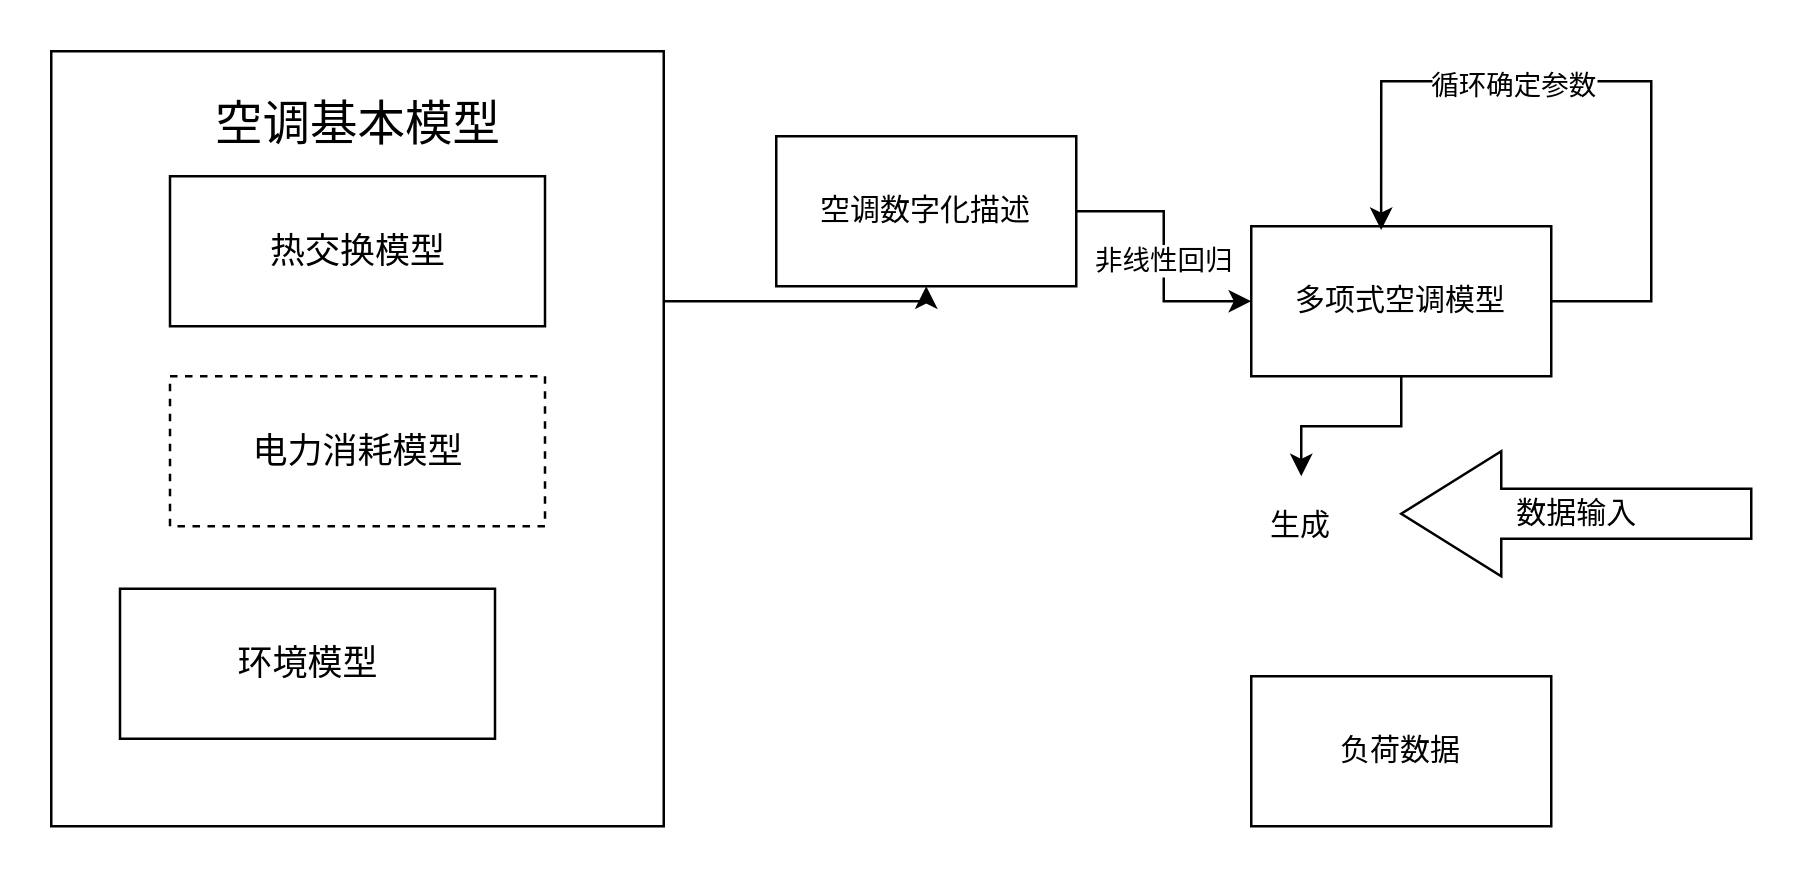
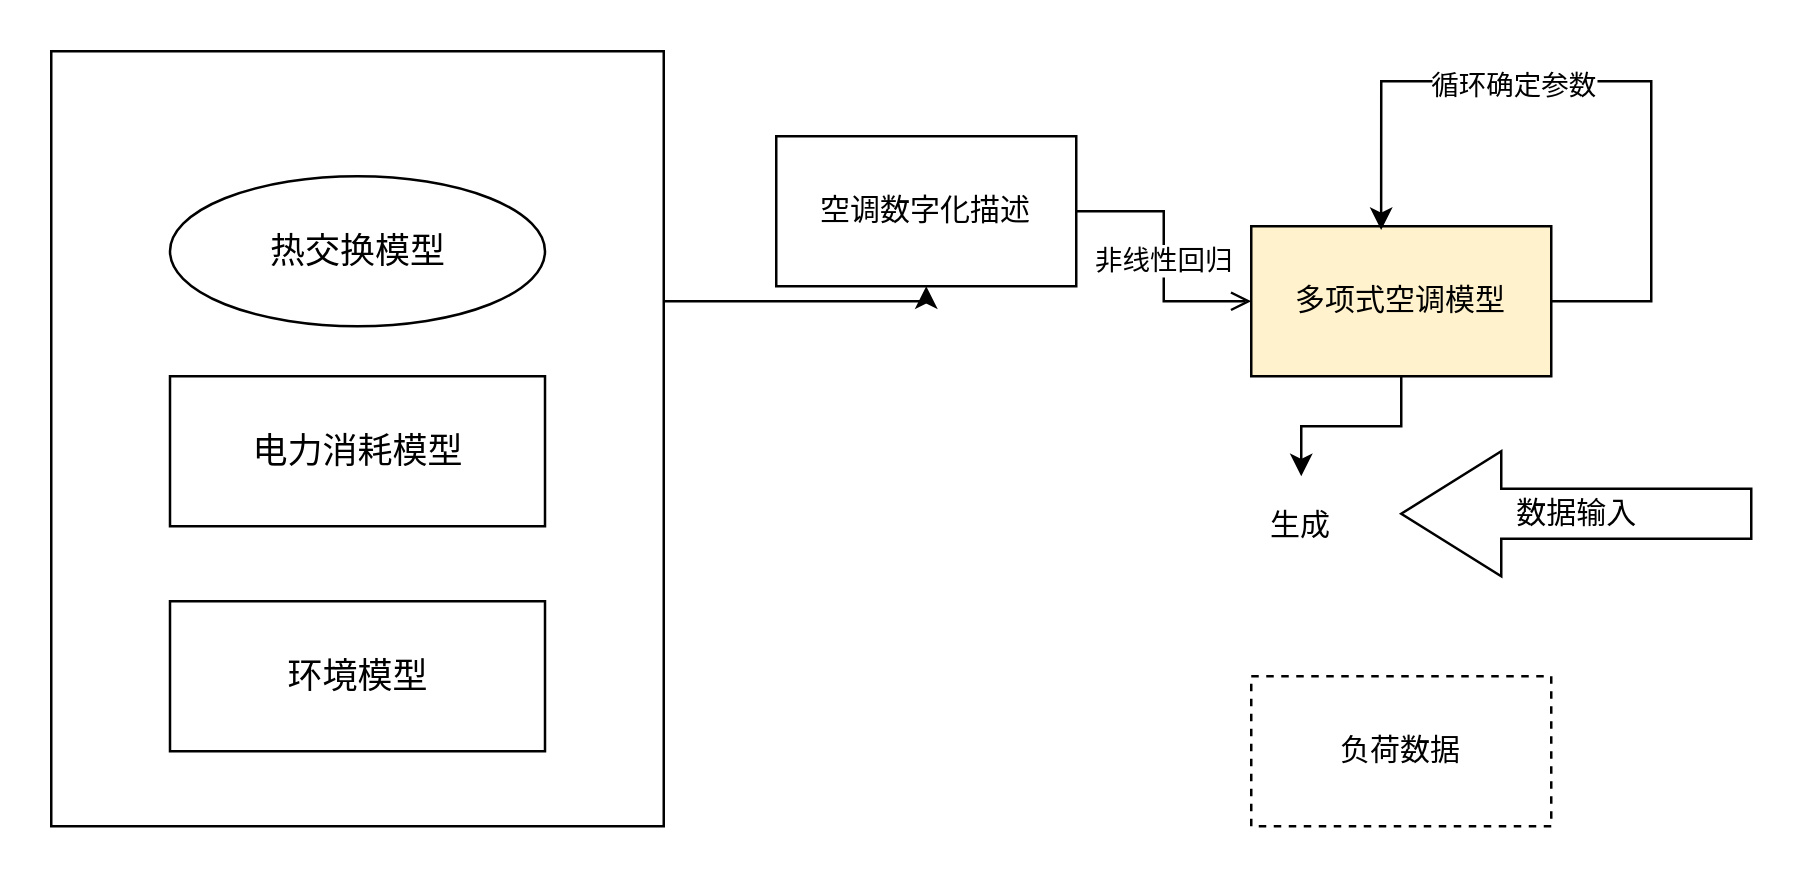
- <mxCell id="7" value="&lt;font face=&quot;宋体&quot; style=&quot;font-size: 19px;&quot;&gt;空调基本模型&lt;/font&gt;" style="rounded=0;whiteSpace=wrap;html=1;fillColor=none;strokeColor=none;" vertex="1" parent="1"><mxGeometry x="82.5" y="30" width="120" height="40" as="geometry" /></mxCell>
- <mxCell id="4" value="&lt;font style=&quot;font-size: 14px;&quot;&gt;热交换模型&lt;/font&gt;" style="rounded=0;whiteSpace=wrap;html=1;" vertex="1" parent="1"><mxGeometry x="67.5" y="70" width="150" height="60" as="geometry" /></mxCell>
+ <mxCell id="4" value="&lt;font style=&quot;font-size: 14px;&quot;&gt;热交换模型&lt;/font&gt;" style="ellipse;whiteSpace=wrap;html=1;" vertex="1" parent="1"><mxGeometry x="67.5" y="70" width="150" height="60" as="geometry" /></mxCell>
- <mxCell id="8" value="" style="edgeStyle=orthogonalEdgeStyle;rounded=0;orthogonalLoop=1;jettySize=auto;html=1;" edge="1" parent="1" source="10" target="12"><mxGeometry relative="1" as="geometry" /></mxCell>
+ <mxCell id="8" value="" style="edgeStyle=orthogonalEdgeStyle;rounded=0;orthogonalLoop=1;jettySize=auto;html=1;endArrow=open;" edge="1" parent="1" source="10" target="12"><mxGeometry relative="1" as="geometry" /></mxCell>
- <mxCell id="12" value="多项式空调模型" style="rounded=0;whiteSpace=wrap;html=1;" vertex="1" parent="1"><mxGeometry x="500" y="90" width="120" height="60" as="geometry" /></mxCell>
+ <mxCell id="12" value="多项式空调模型" style="rounded=0;whiteSpace=wrap;html=1;fillColor=#fff2cc;" vertex="1" parent="1"><mxGeometry x="500" y="90" width="120" height="60" as="geometry" /></mxCell>
- <mxCell id="5" value="&lt;font style=&quot;font-size: 14px;&quot;&gt;电力消耗模型&lt;/font&gt;" style="rounded=0;whiteSpace=wrap;html=1;dashed=1;" vertex="1" parent="1"><mxGeometry x="67.5" y="150" width="150" height="60" as="geometry" /></mxCell>
+ <mxCell id="5" value="&lt;font style=&quot;font-size: 14px;&quot;&gt;电力消耗模型&lt;/font&gt;" style="rounded=0;whiteSpace=wrap;html=1;" vertex="1" parent="1"><mxGeometry x="67.5" y="150" width="150" height="60" as="geometry" /></mxCell>
- <mxCell id="6" value="&lt;font style=&quot;font-size: 14px;&quot;&gt;环境模型&lt;/font&gt;" style="rounded=0;whiteSpace=wrap;html=1;" vertex="1" parent="1"><mxGeometry x="47.5" y="235" width="150" height="60" as="geometry" /></mxCell>
+ <mxCell id="6" value="&lt;font style=&quot;font-size: 14px;&quot;&gt;环境模型&lt;/font&gt;" style="rounded=0;whiteSpace=wrap;html=1;" vertex="1" parent="1"><mxGeometry x="67.5" y="240" width="150" height="60" as="geometry" /></mxCell>
- <mxCell id="13" value="负荷数据" style="rounded=0;whiteSpace=wrap;html=1;" vertex="1" parent="1"><mxGeometry x="500" y="270" width="120" height="60" as="geometry" /></mxCell>
+ <mxCell id="13" value="负荷数据" style="rounded=0;whiteSpace=wrap;html=1;dashed=1;" vertex="1" parent="1"><mxGeometry x="500" y="270" width="120" height="60" as="geometry" /></mxCell>
